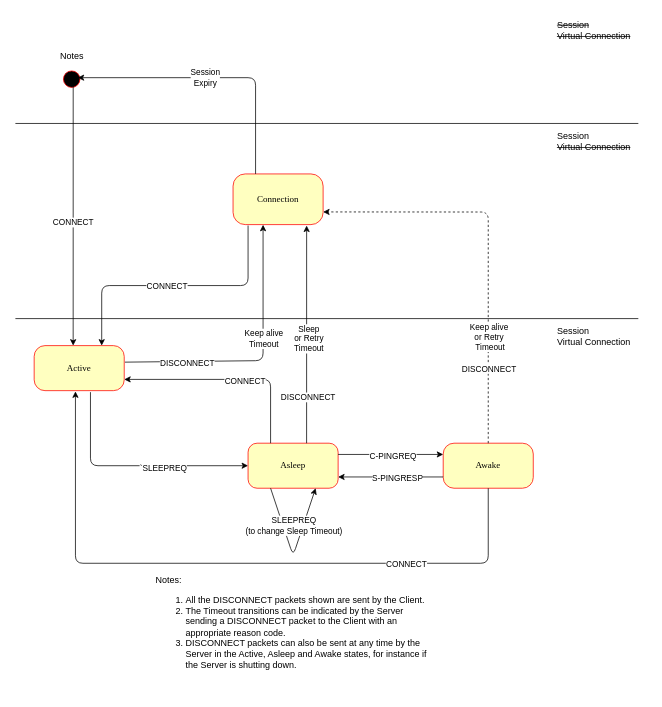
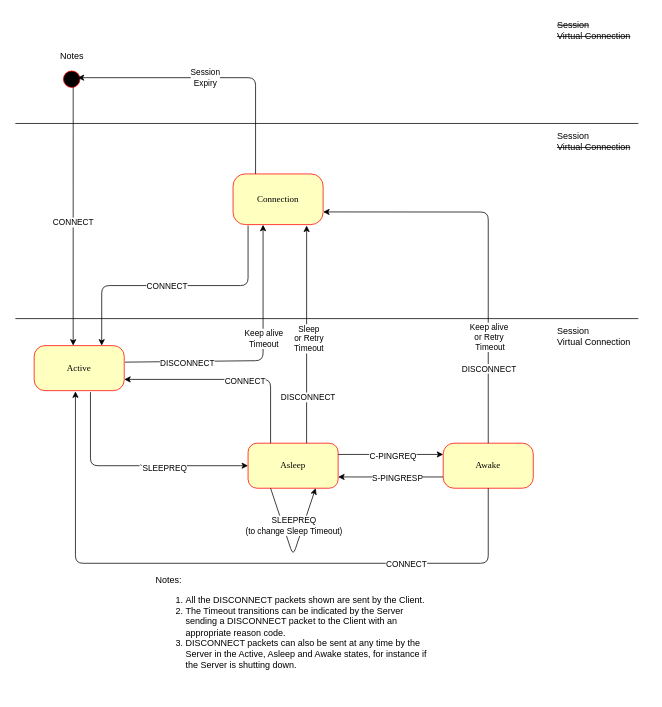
- <mxCell id="22" value="" style="endArrow=classic;html=1;rounded=1;entryX=1;entryY=0.75;entryDx=0;entryDy=0;exitX=0.5;exitY=0;exitDx=0;exitDy=0;dashed=1;" edge="1" parent="1" source="5" target="4"><mxGeometry width="50" height="50" relative="1" as="geometry"><mxPoint x="380" y="560" as="sourcePoint" /><mxPoint x="430" y="510" as="targetPoint" /><Array as="points"><mxPoint x="650" y="282" /></Array></mxGeometry></mxCell>
+ <mxCell id="22" value="" style="endArrow=classic;html=1;rounded=1;entryX=1;entryY=0.75;entryDx=0;entryDy=0;exitX=0.5;exitY=0;exitDx=0;exitDy=0;" edge="1" parent="1" source="5" target="4"><mxGeometry width="50" height="50" relative="1" as="geometry"><mxPoint x="380" y="560" as="sourcePoint" /><mxPoint x="430" y="510" as="targetPoint" /><Array as="points"><mxPoint x="650" y="282" /></Array></mxGeometry></mxCell>
